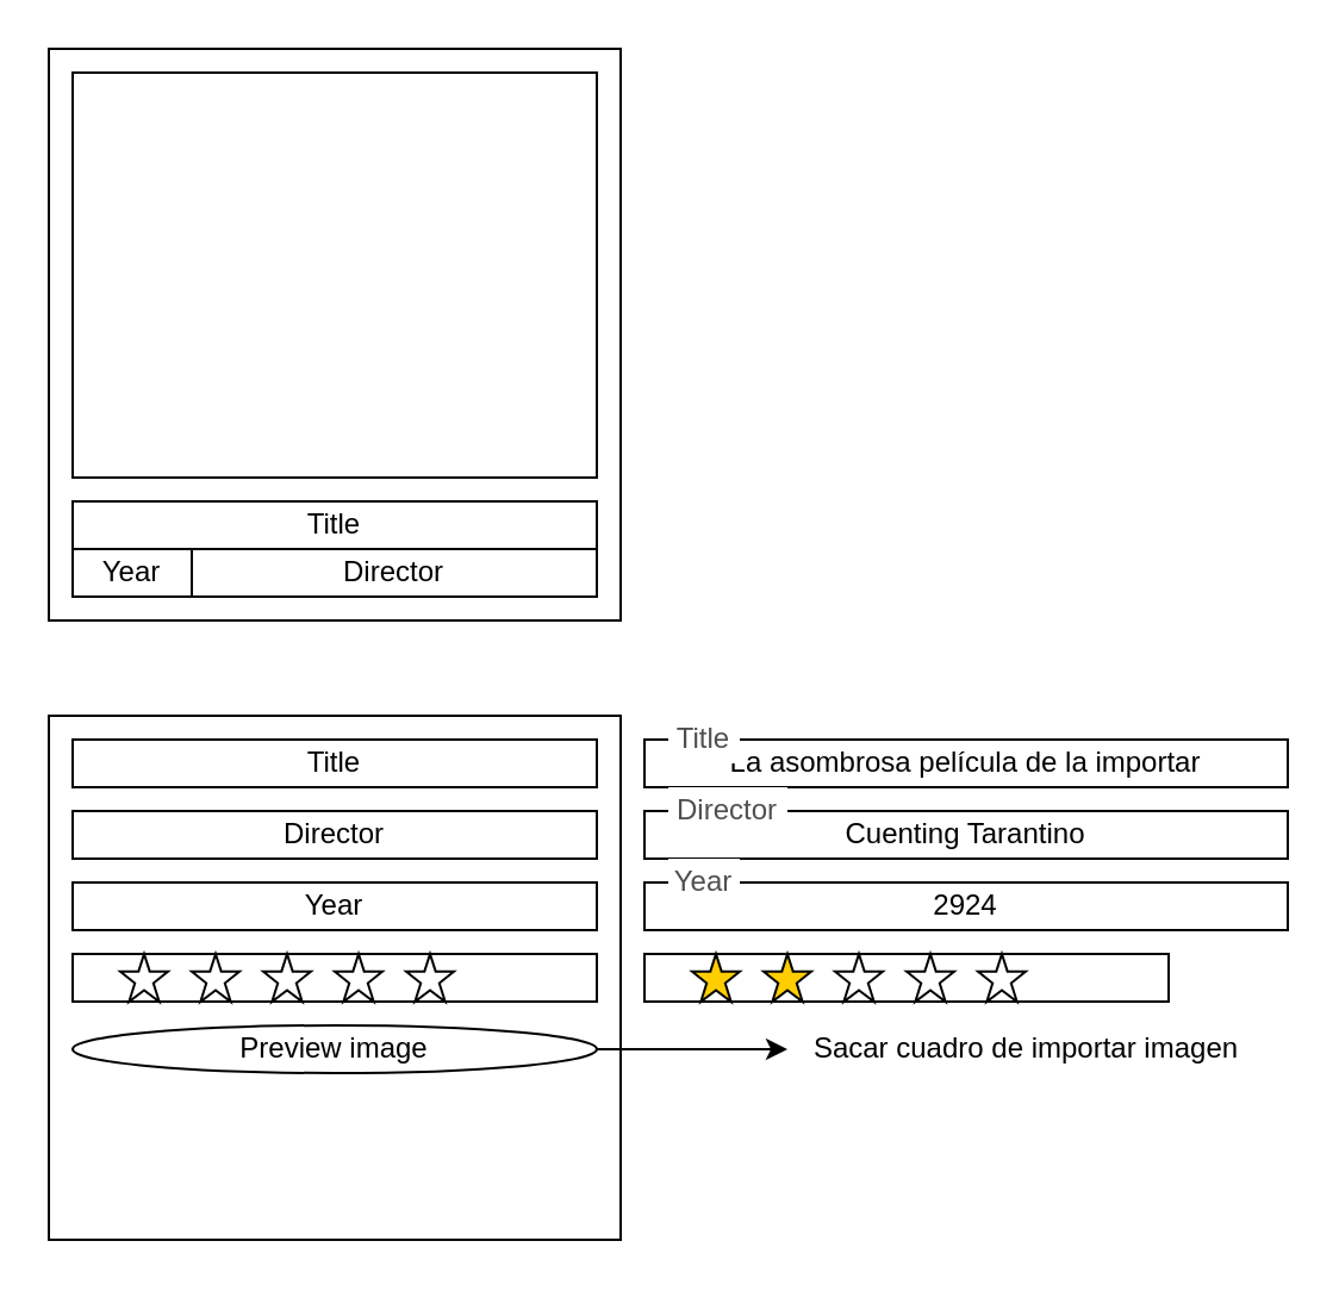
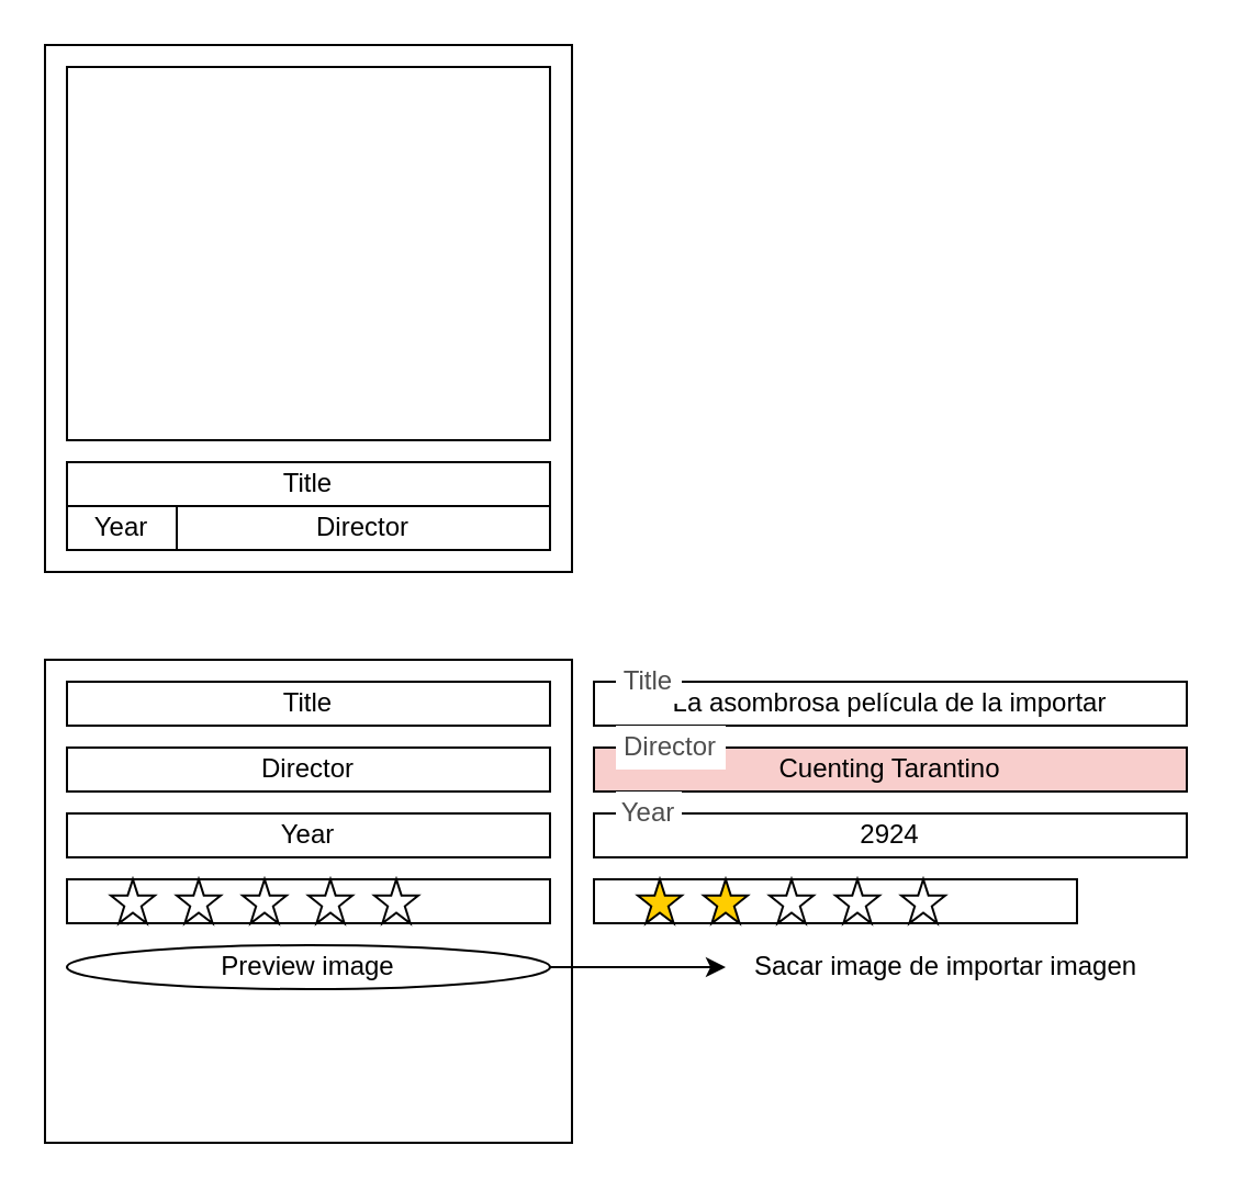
- <mxCell id="12" value="Cuenting Tarantino" style="rounded=0;whiteSpace=wrap;html=1;" vertex="1" parent="1"><mxGeometry x="270" y="340" width="270" height="20" as="geometry" /></mxCell>
+ <mxCell id="12" value="Cuenting Tarantino" style="rounded=0;whiteSpace=wrap;html=1;fillColor=#f8cecc;" vertex="1" parent="1"><mxGeometry x="270" y="340" width="270" height="20" as="geometry" /></mxCell>
- <mxCell id="20" value="Sacar cuadro de importar imagen" style="text;html=1;align=center;verticalAlign=middle;resizable=0;points=[];autosize=1;strokeColor=none;fillColor=none;" vertex="1" parent="1"><mxGeometry x="330" y="425" width="200" height="30" as="geometry" /></mxCell>
+ <mxCell id="20" value="Sacar image de importar imagen" style="text;html=1;align=center;verticalAlign=middle;resizable=0;points=[];autosize=1;strokeColor=none;fillColor=none;" vertex="1" parent="1"><mxGeometry x="330" y="425" width="200" height="30" as="geometry" /></mxCell>
